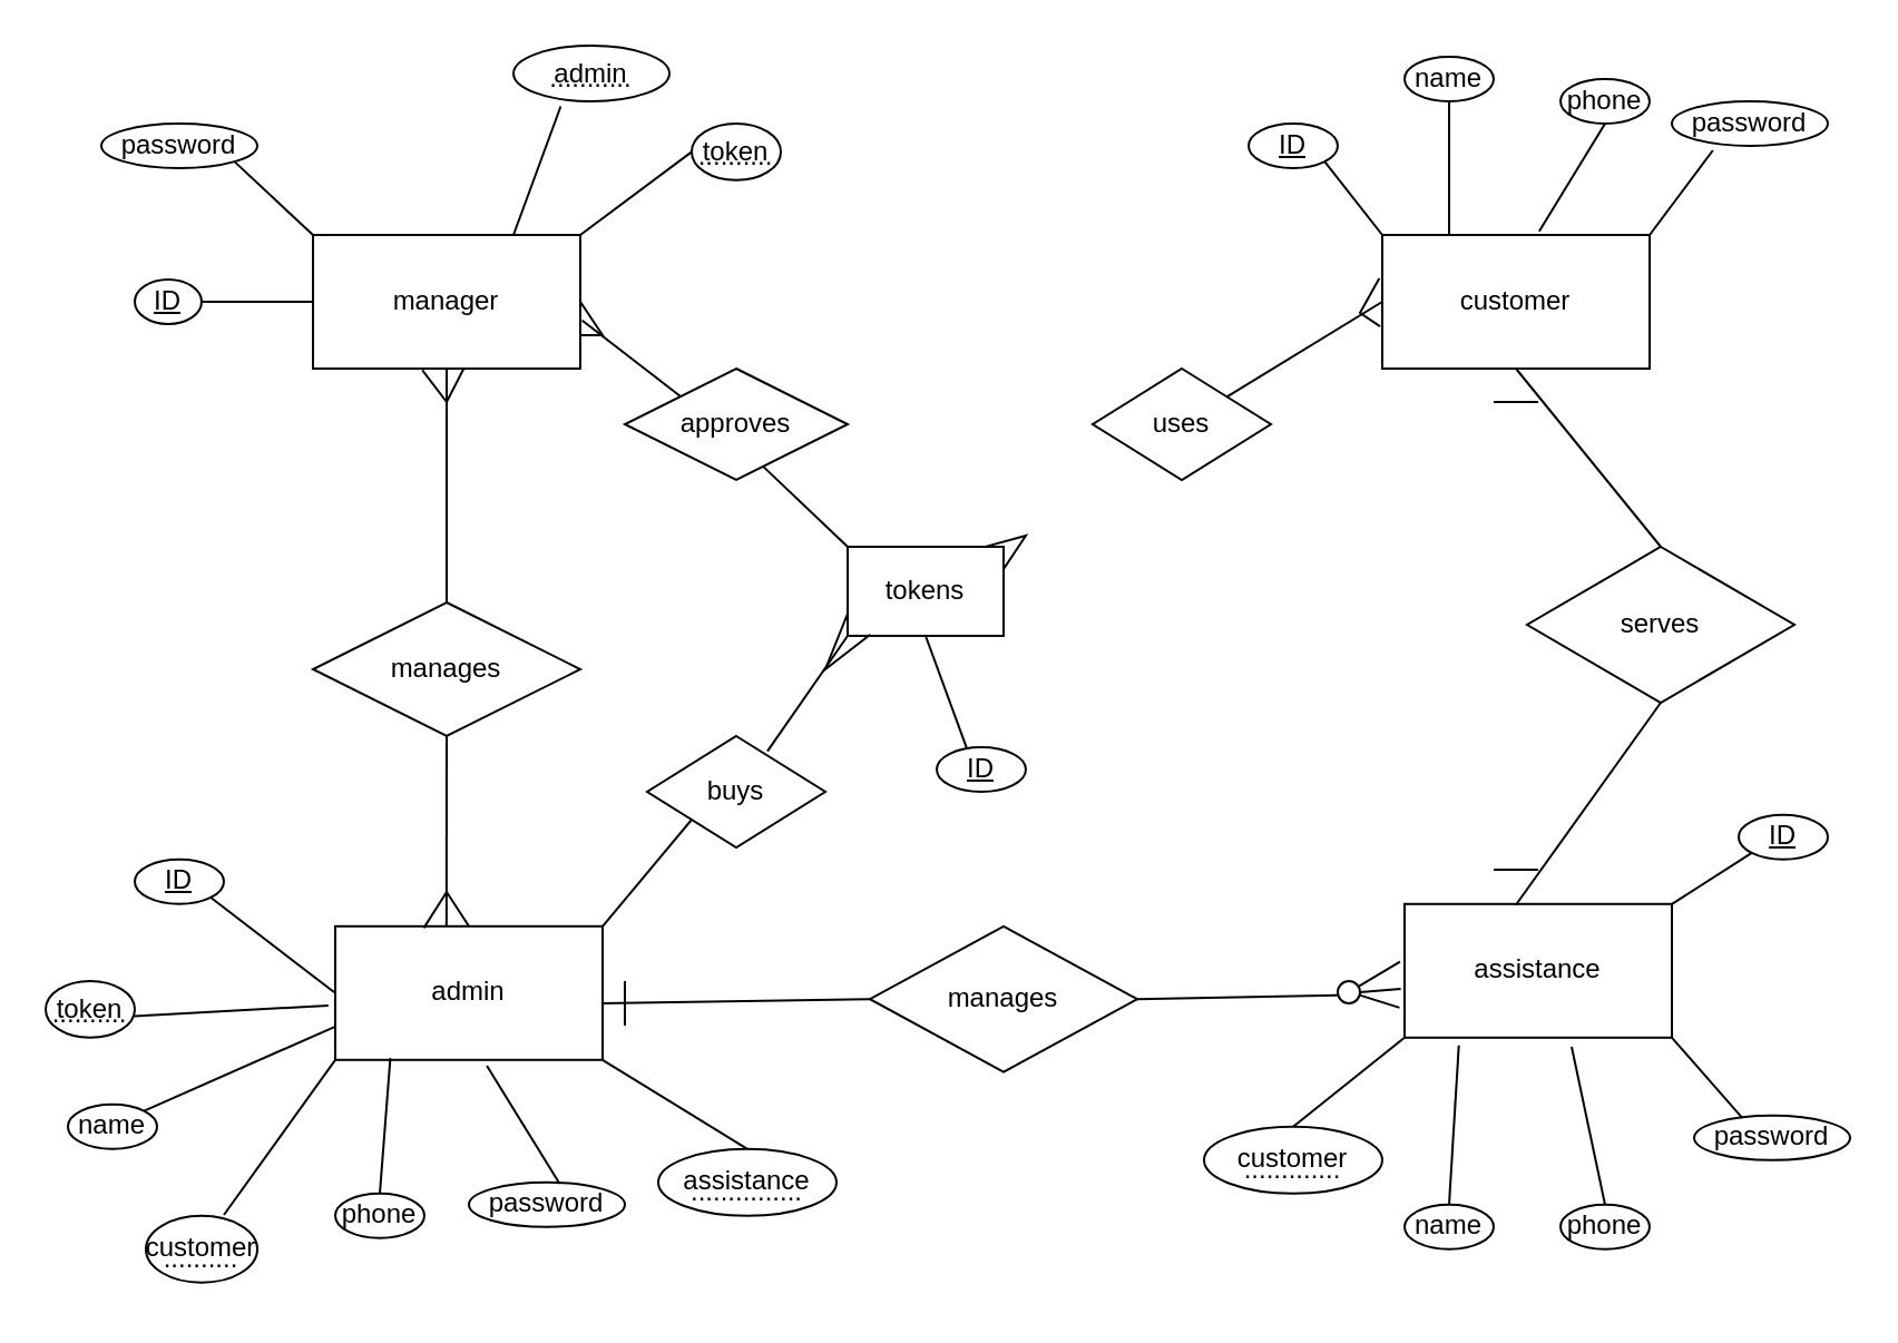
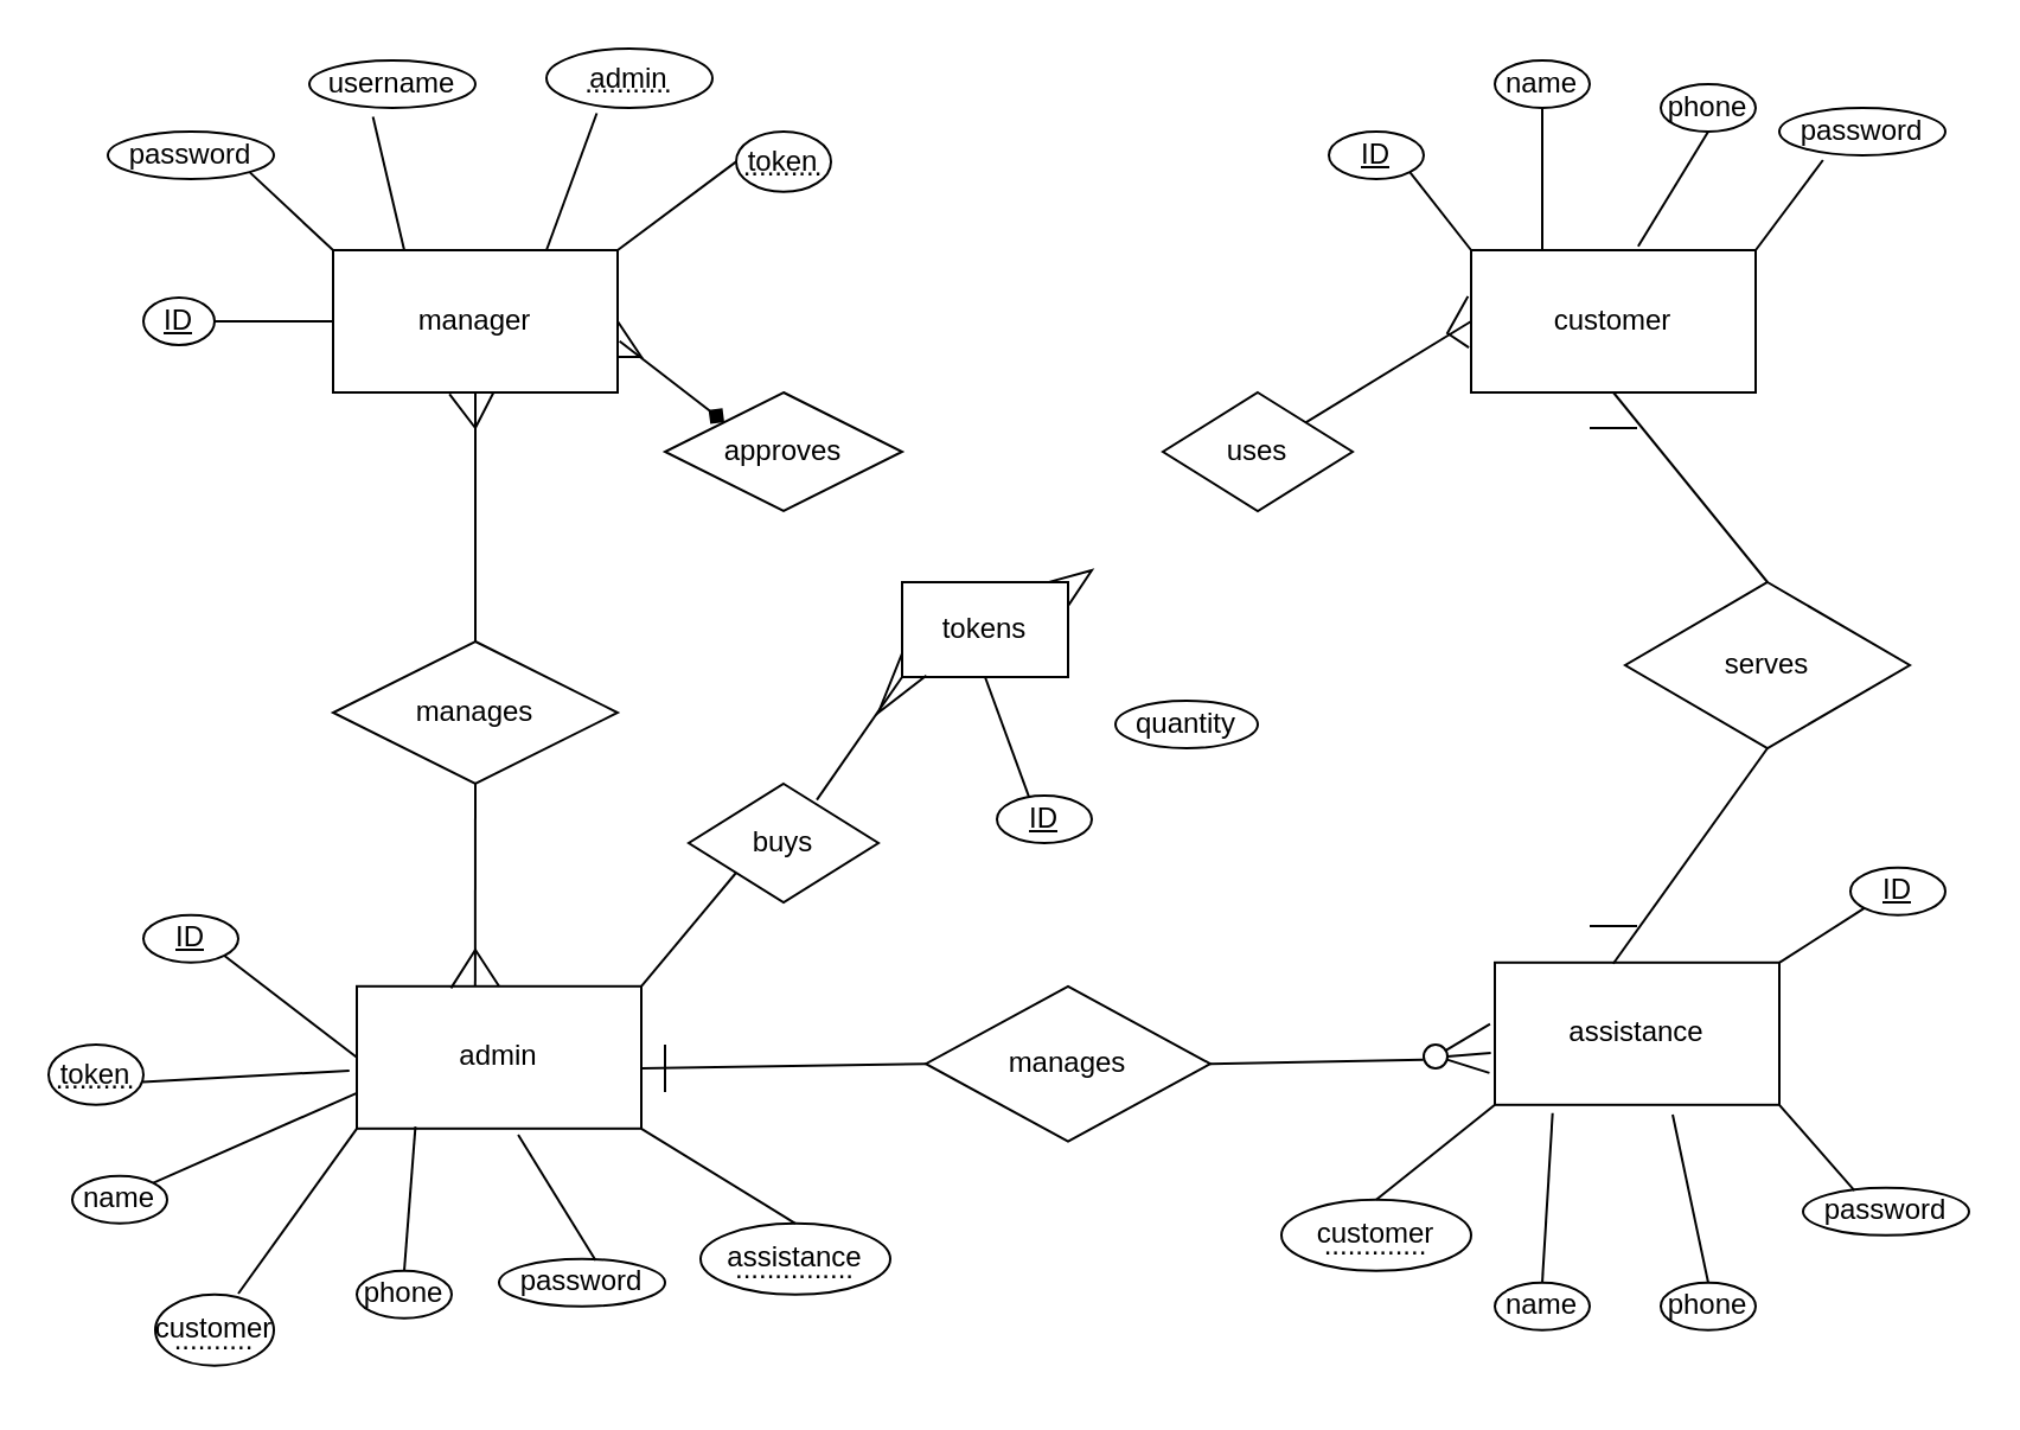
+ <mxCell id="58" value="username" style="ellipse;whiteSpace=wrap;html=1;" vertex="1" parent="1"><mxGeometry x="130" y="25" width="70" height="20" as="geometry" /></mxCell>
+ <mxCell id="62" value="" style="endArrow=none;html=1;rounded=0;entryX=0.383;entryY=1.19;entryDx=0;entryDy=0;entryPerimeter=0;exitX=0.25;exitY=0;exitDx=0;exitDy=0;" edge="1" parent="1" source="3" target="58"><mxGeometry width="50" height="50" relative="1" as="geometry"><mxPoint x="370" y="350" as="sourcePoint" /><mxPoint x="420" y="300" as="targetPoint" /></mxGeometry></mxCell>
- <mxCell id="17" value="" style="endArrow=none;html=1;rounded=0;exitX=1.007;exitY=0.64;exitDx=0;exitDy=0;entryX=0;entryY=0;entryDx=0;entryDy=0;exitPerimeter=0;" edge="1" parent="1" source="3" target="16"><mxGeometry width="50" height="50" relative="1" as="geometry"><mxPoint x="410" y="300" as="sourcePoint" /><mxPoint x="460" y="250" as="targetPoint" /><Array as="points" /></mxGeometry></mxCell>
+ <mxCell id="17" value="" style="endArrow=diamond;html=1;rounded=0;exitX=1.007;exitY=0.64;exitDx=0;exitDy=0;entryX=0;entryY=0;entryDx=0;entryDy=0;exitPerimeter=0;" edge="1" parent="1" source="3" target="16"><mxGeometry width="50" height="50" relative="1" as="geometry"><mxPoint x="410" y="300" as="sourcePoint" /><mxPoint x="460" y="250" as="targetPoint" /><Array as="points" /></mxGeometry></mxCell>
- <mxCell id="18" value="" style="endArrow=none;html=1;rounded=0;entryX=0.622;entryY=0.881;entryDx=0;entryDy=0;exitX=0;exitY=0;exitDx=0;exitDy=0;entryPerimeter=0;" edge="1" parent="1" source="4" target="16"><mxGeometry width="50" height="50" relative="1" as="geometry"><mxPoint x="410" y="250" as="sourcePoint" /><mxPoint x="460" y="250" as="targetPoint" /></mxGeometry></mxCell>
+ <mxCell id="67" value="quantity" style="ellipse;whiteSpace=wrap;html=1;" vertex="1" parent="1"><mxGeometry x="470" y="295" width="60" height="20" as="geometry" /></mxCell>
